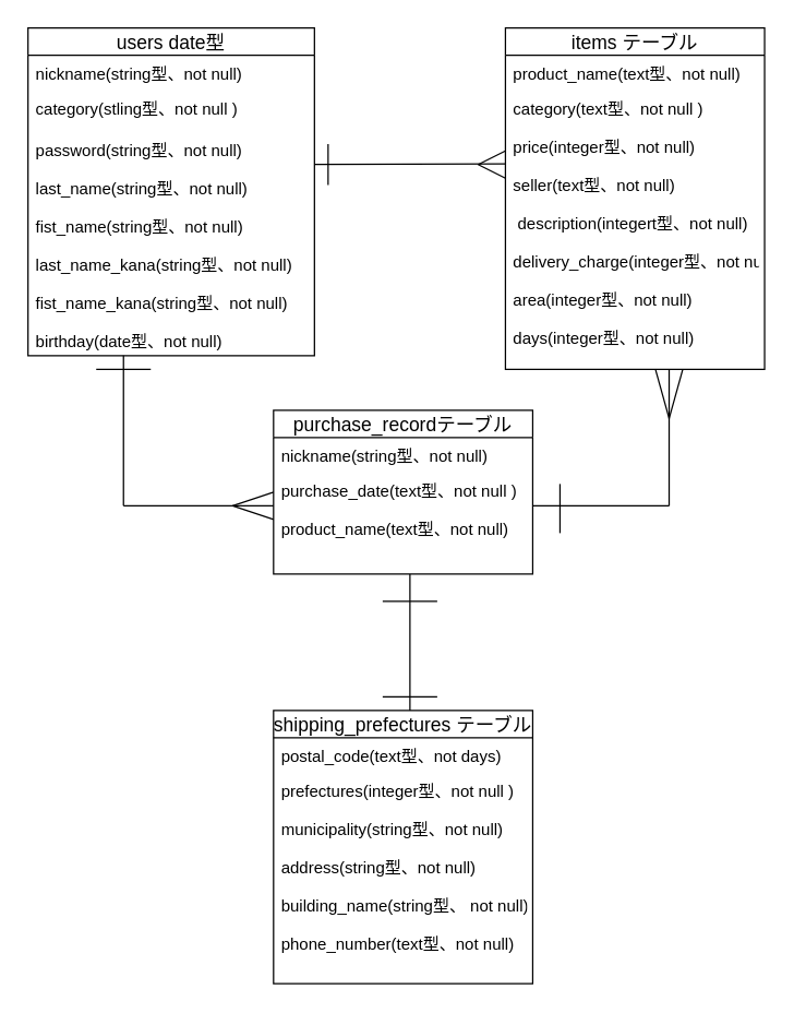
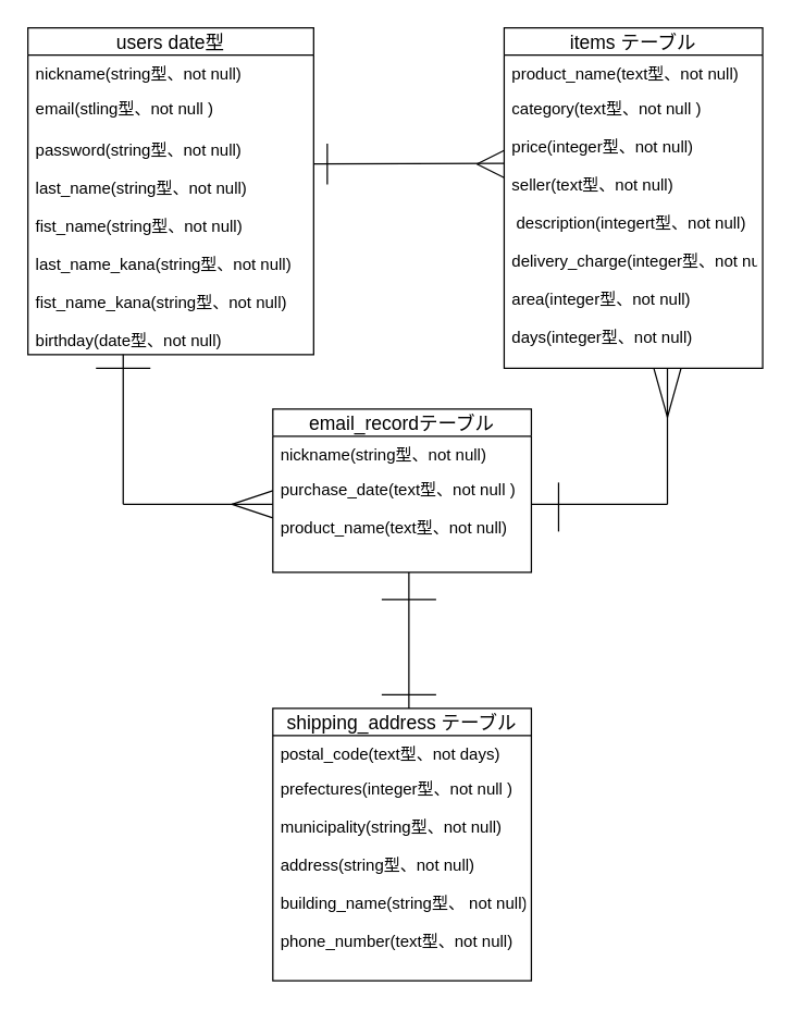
- <mxCell id="4" value="category(stling型、not null )&#10;" style="text;strokeColor=none;fillColor=none;spacingLeft=4;spacingRight=4;overflow=hidden;rotatable=0;points=[[0,0.5],[1,0.5]];portConstraint=eastwest;fontSize=12;" vertex="1" parent="2"><mxGeometry y="46" width="210" height="194" as="geometry" /></mxCell>
+ <mxCell id="4" value="email(stling型、not null )&#10;" style="text;strokeColor=none;fillColor=none;spacingLeft=4;spacingRight=4;overflow=hidden;rotatable=0;points=[[0,0.5],[1,0.5]];portConstraint=eastwest;fontSize=12;" vertex="1" parent="2"><mxGeometry y="46" width="210" height="194" as="geometry" /></mxCell>
- <mxCell id="18" value="purchase_recordテーブル" style="swimlane;fontStyle=0;childLayout=stackLayout;horizontal=1;startSize=20;horizontalStack=0;resizeParent=1;resizeParentMax=0;resizeLast=0;collapsible=1;marginBottom=0;align=center;fontSize=14;" vertex="1" parent="1"><mxGeometry x="200" y="300" width="190" height="120" as="geometry" /></mxCell>
+ <mxCell id="18" value="email_recordテーブル" style="swimlane;fontStyle=0;childLayout=stackLayout;horizontal=1;startSize=20;horizontalStack=0;resizeParent=1;resizeParentMax=0;resizeLast=0;collapsible=1;marginBottom=0;align=center;fontSize=14;" vertex="1" parent="1"><mxGeometry x="200" y="300" width="190" height="120" as="geometry" /></mxCell>
- <mxCell id="29" value="shipping_prefectures テーブル" style="swimlane;fontStyle=0;childLayout=stackLayout;horizontal=1;startSize=20;horizontalStack=0;resizeParent=1;resizeParentMax=0;resizeLast=0;collapsible=1;marginBottom=0;align=center;fontSize=14;" vertex="1" parent="1"><mxGeometry x="200" y="520" width="190" height="200" as="geometry" /></mxCell>
+ <mxCell id="29" value="shipping_address テーブル" style="swimlane;fontStyle=0;childLayout=stackLayout;horizontal=1;startSize=20;horizontalStack=0;resizeParent=1;resizeParentMax=0;resizeLast=0;collapsible=1;marginBottom=0;align=center;fontSize=14;" vertex="1" parent="1"><mxGeometry x="200" y="520" width="190" height="200" as="geometry" /></mxCell>
